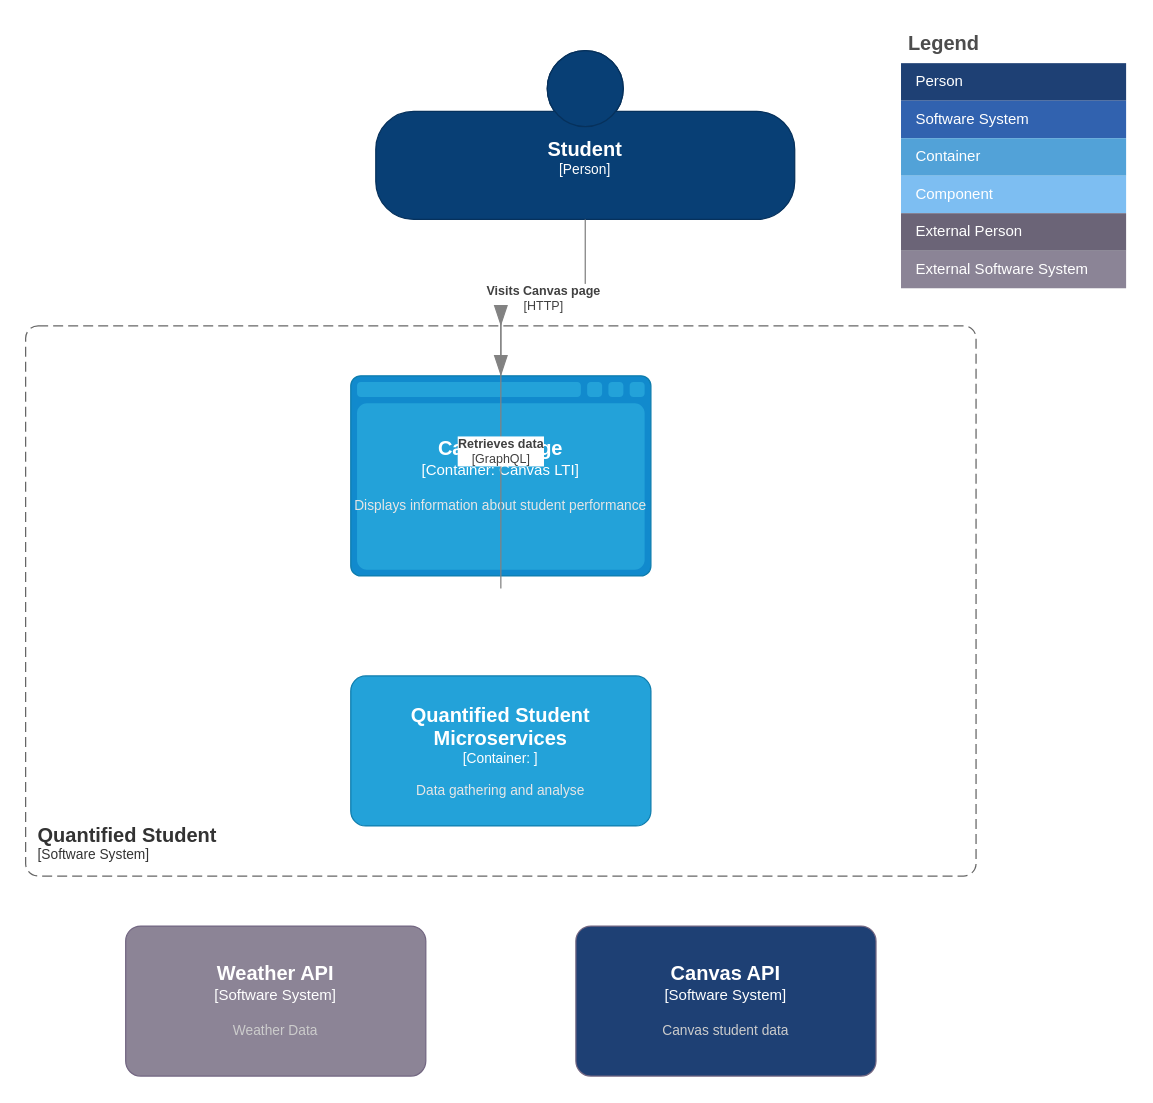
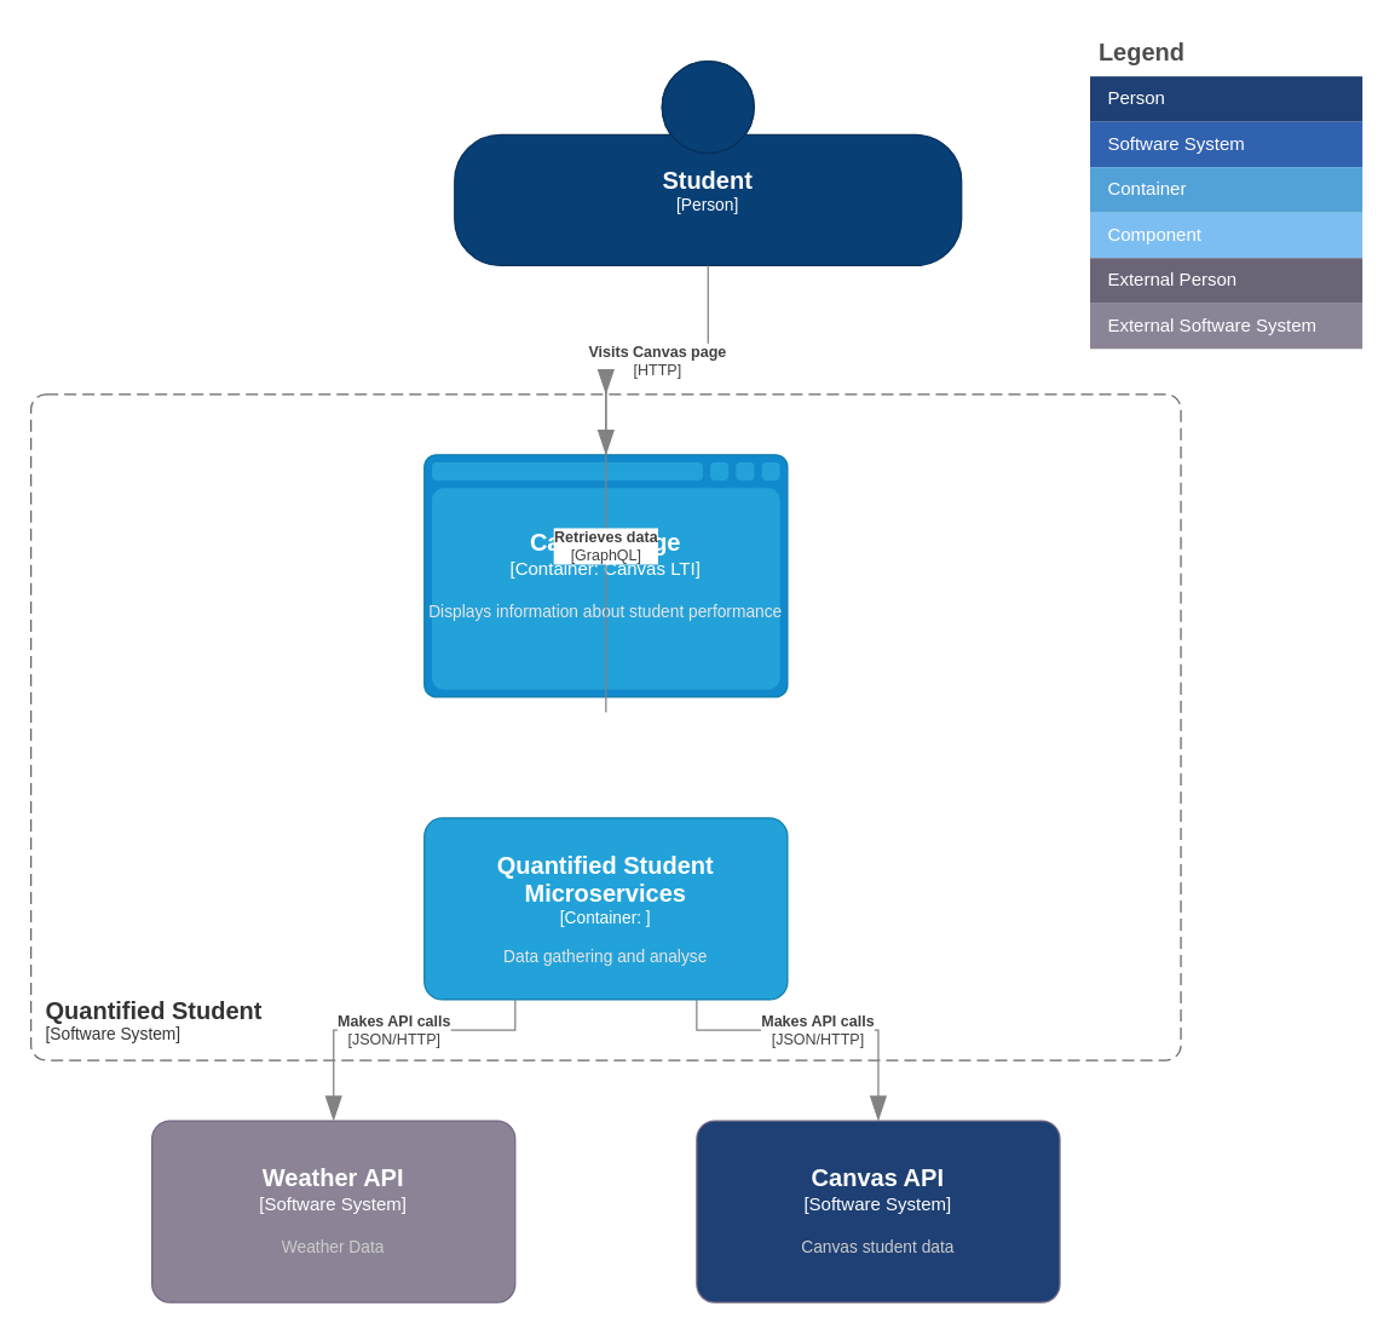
+ <mxCell id="22" value="&lt;div style=&quot;text-align: left&quot;&gt;&lt;div style=&quot;text-align: center&quot;&gt;&lt;b&gt;Makes API calls&lt;/b&gt;&lt;/div&gt;&lt;div style=&quot;text-align: center&quot;&gt;[JSON/HTTP]&lt;/div&gt;&lt;/div&gt;" style="endArrow=blockThin;html=1;fontSize=10;fontColor=#404040;strokeWidth=1;endFill=1;strokeColor=#828282;elbow=vertical;metaEdit=1;endSize=14;startSize=14;jumpStyle=arc;jumpSize=16;rounded=0;edgeStyle=orthogonalEdgeStyle;exitX=0.25;exitY=1;exitDx=0;exitDy=0;exitPerimeter=0;entryX=0.5;entryY=0;entryDx=0;entryDy=0;entryPerimeter=0;" edge="1" parent="1" source="20" target="3"><mxGeometry width="240" relative="1" as="geometry"><mxPoint x="410" y="770" as="sourcePoint" /><mxPoint x="180" y="770" as="targetPoint" /><Array as="points"><mxPoint x="340" y="680" /><mxPoint x="220" y="680" /></Array></mxGeometry></mxCell>
+ <mxCell id="23" value="&lt;div style=&quot;text-align: left&quot;&gt;&lt;div style=&quot;text-align: center&quot;&gt;&lt;b&gt;Makes API calls&lt;/b&gt;&lt;/div&gt;&lt;div style=&quot;text-align: center&quot;&gt;[JSON/HTTP]&lt;/div&gt;&lt;/div&gt;" style="endArrow=blockThin;html=1;fontSize=10;fontColor=#404040;strokeWidth=1;endFill=1;strokeColor=#828282;elbow=vertical;metaEdit=1;endSize=14;startSize=14;jumpStyle=arc;jumpSize=16;rounded=0;edgeStyle=orthogonalEdgeStyle;entryX=0.5;entryY=0;entryDx=0;entryDy=0;entryPerimeter=0;exitX=0.75;exitY=1;exitDx=0;exitDy=0;exitPerimeter=0;" edge="1" parent="1" source="20" target="24"><mxGeometry width="240" relative="1" as="geometry"><mxPoint x="460" y="680" as="sourcePoint" /><mxPoint x="580" y="740" as="targetPoint" /><Array as="points"><mxPoint x="460" y="680" /><mxPoint x="580" y="680" /></Array></mxGeometry></mxCell>
